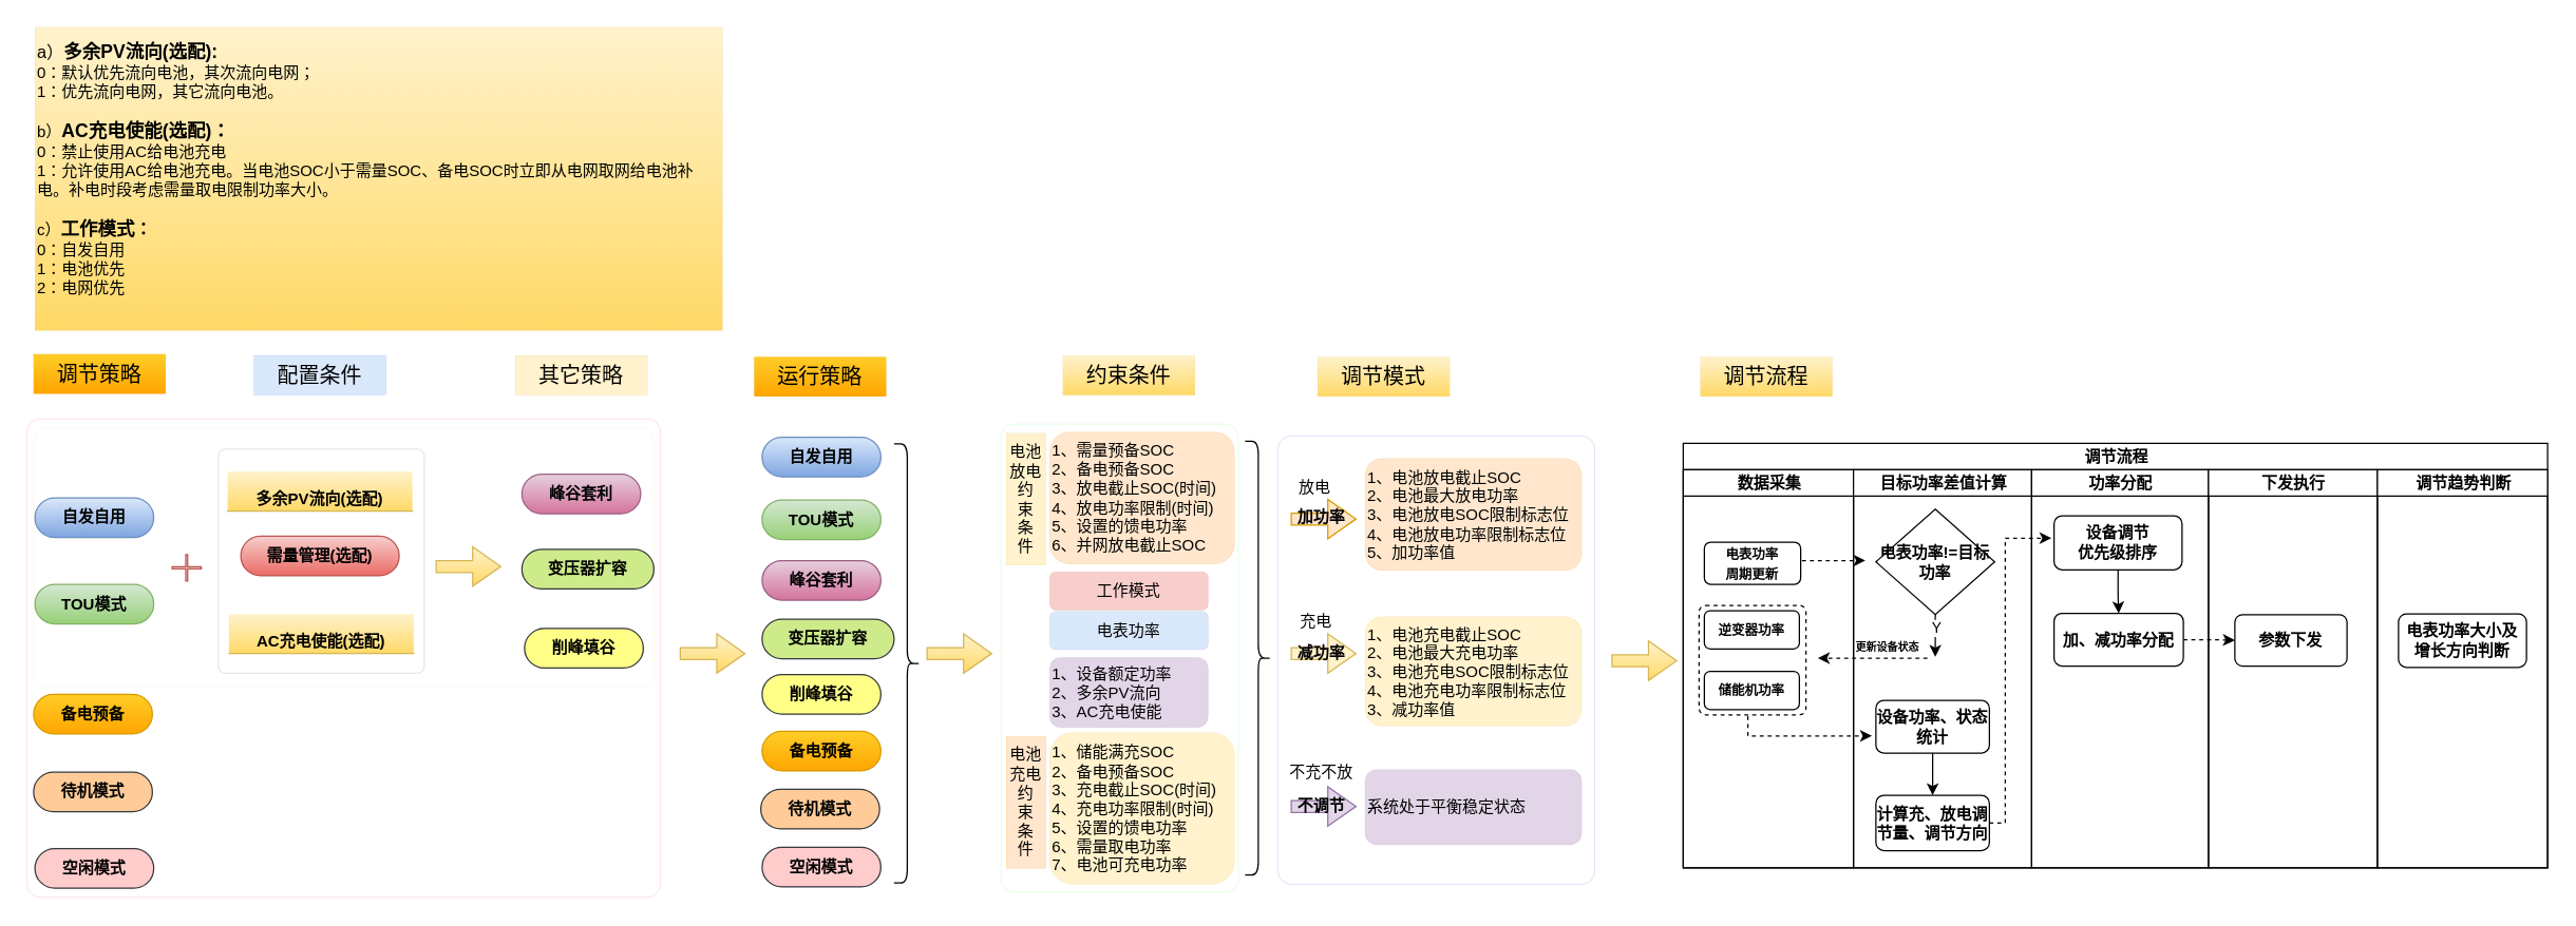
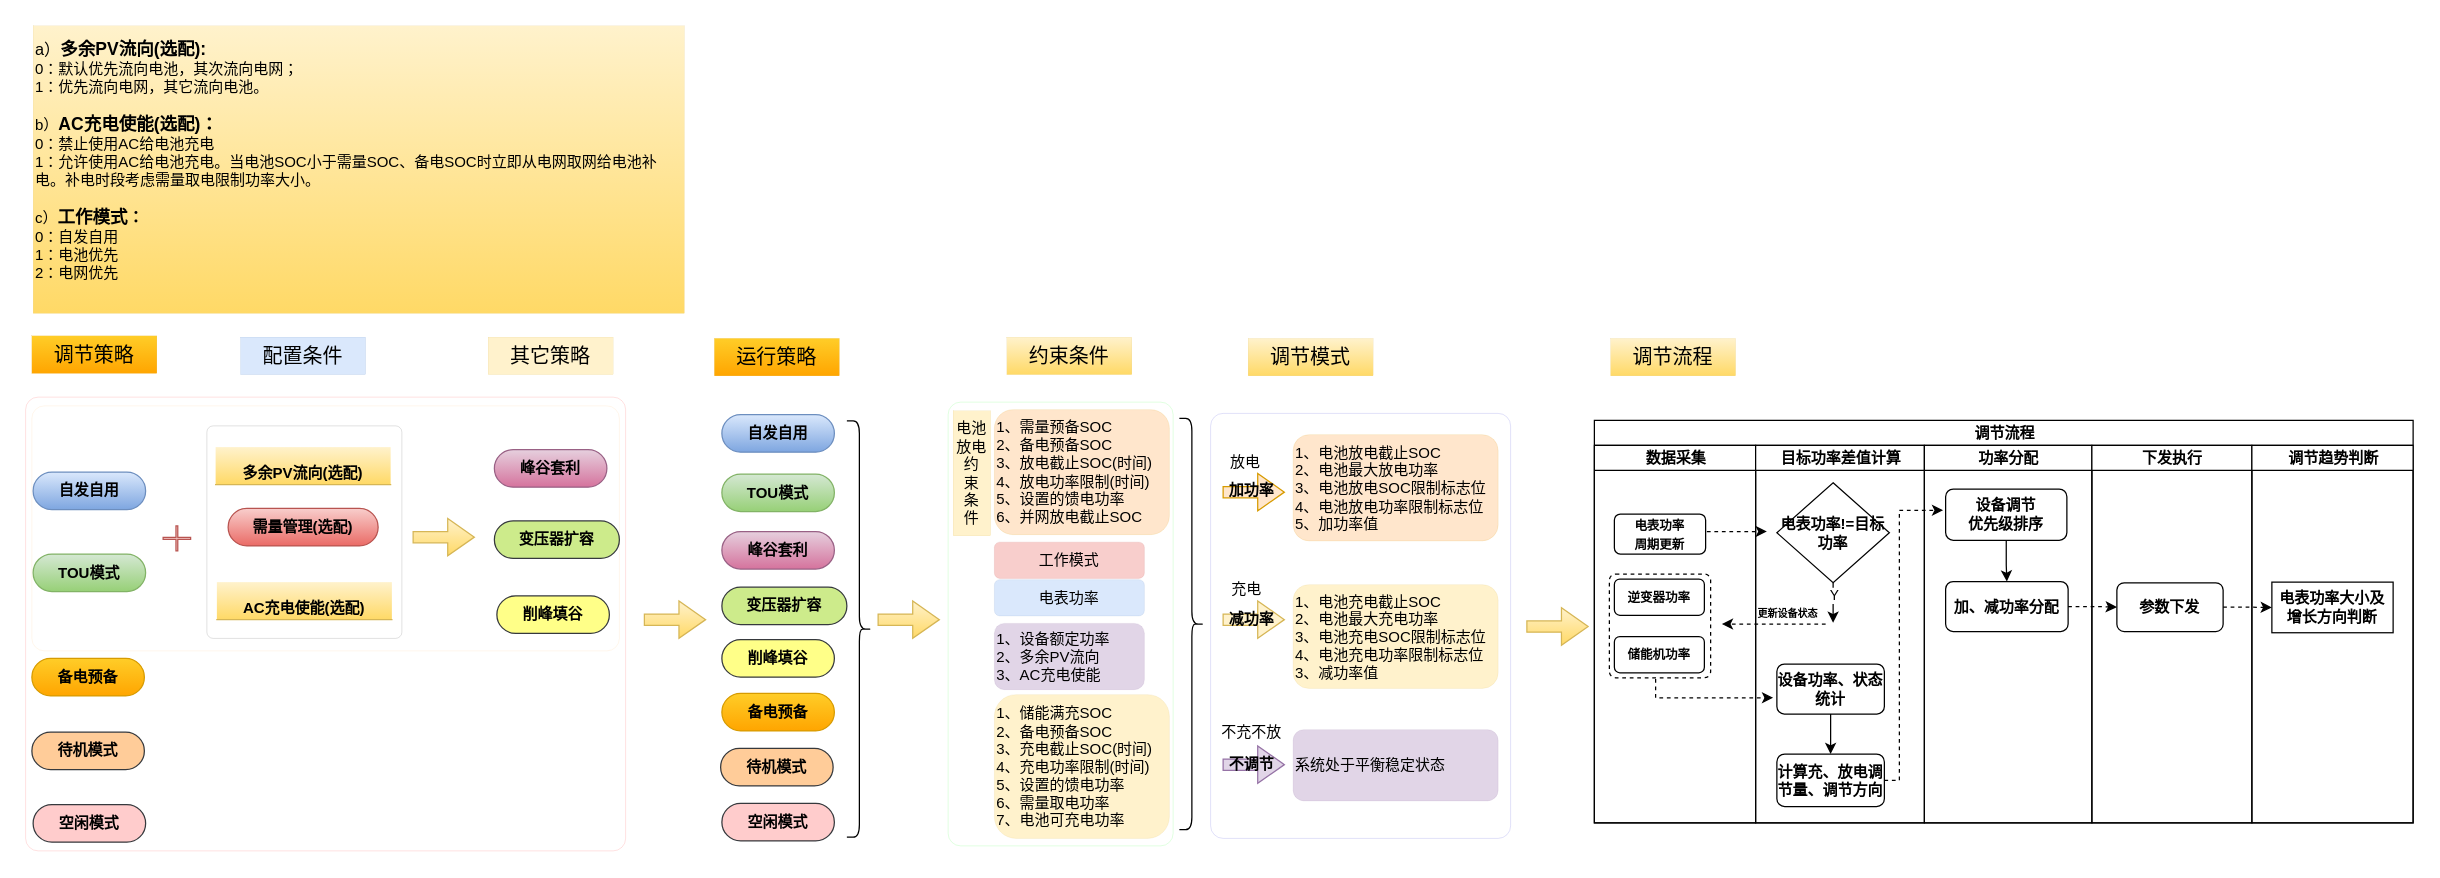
+ <mxCell id="88" value="" style="edgeStyle=orthogonalEdgeStyle;rounded=0;orthogonalLoop=1;jettySize=auto;html=1;dashed=1;" edge="1" parent="60" source="84" target="86"><mxGeometry relative="1" as="geometry" /></mxCell>
- <mxCell id="86" value="&lt;b&gt;电表功率大小及增长方向判断&lt;/b&gt;" style="rounded=1;whiteSpace=wrap;html=1;" vertex="1" parent="85"><mxGeometry x="16" y="109.5" width="97" height="40.5" as="geometry" /></mxCell>
+ <mxCell id="86" value="&lt;b&gt;电表功率大小及增长方向判断&lt;/b&gt;" style="whiteSpace=wrap;html=1;rounded=0;" vertex="1" parent="85"><mxGeometry x="16" y="109.5" width="97" height="40.5" as="geometry" /></mxCell>
- <mxCell id="15" value="&lt;div&gt;&lt;span style=&quot;background-color: initial;&quot;&gt;电池充电约&lt;/span&gt;&lt;/div&gt;&lt;div&gt;束&lt;/div&gt;&lt;div&gt;条&lt;/div&gt;&lt;div&gt;件&lt;/div&gt;" style="text;html=1;align=center;verticalAlign=middle;whiteSpace=wrap;rounded=0;fillColor=#ffe6cc;strokeColor=#d79b00;dashed=1;strokeWidth=0;" vertex="1" parent="1"><mxGeometry x="762" y="558" width="30" height="100" as="geometry" /></mxCell>
